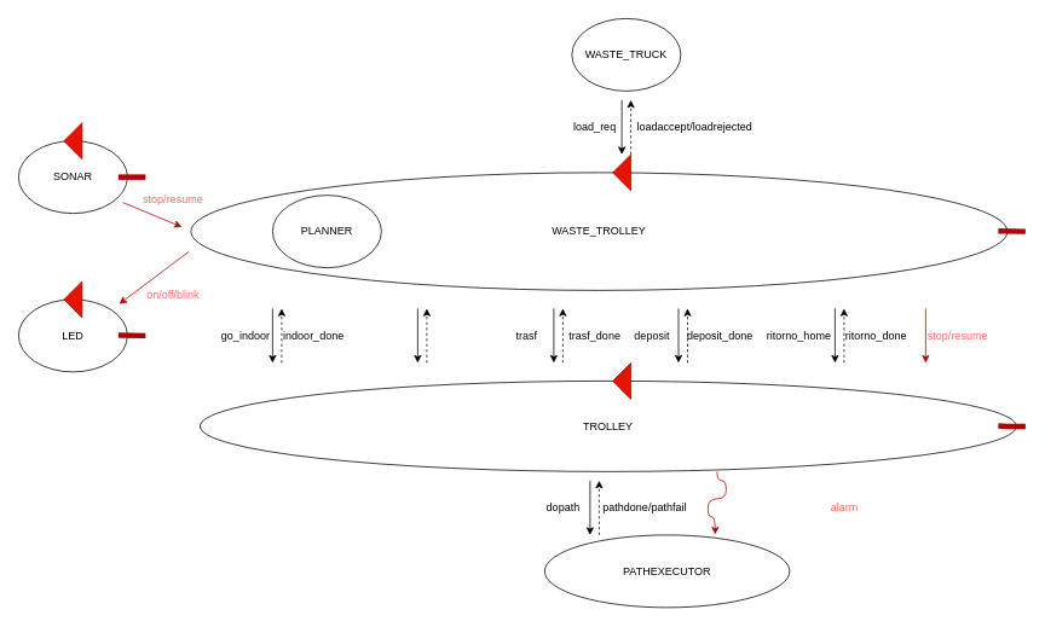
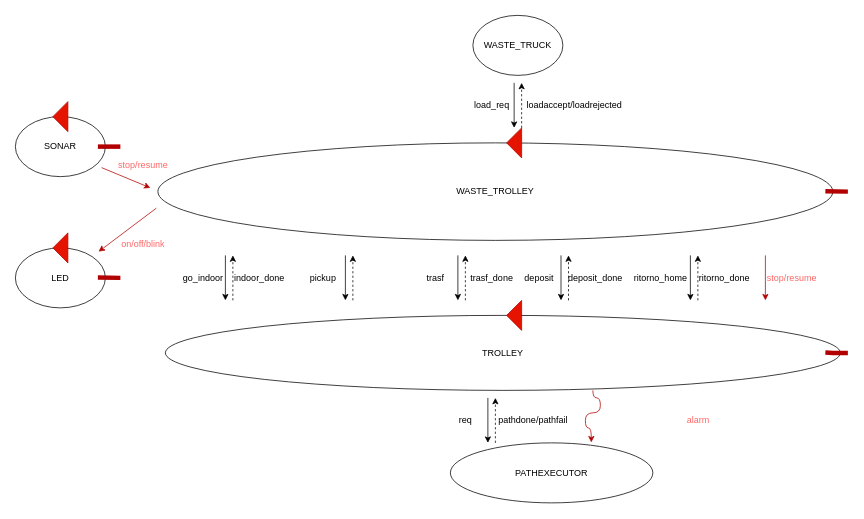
- <mxCell id="6" value="PLANNER" style="ellipse;whiteSpace=wrap;html=1;" parent="1" vertex="1"><mxGeometry x="300" y="215" width="120" height="80" as="geometry" /></mxCell>
+ <mxCell id="14" value="pickup" style="text;html=1;align=center;verticalAlign=middle;resizable=0;points=[];autosize=1;strokeColor=none;fillColor=none;" parent="1" vertex="1"><mxGeometry x="400" y="355" width="60" height="30" as="geometry" /></mxCell>
- <mxCell id="36" value="dopath" style="text;html=1;align=center;verticalAlign=middle;resizable=0;points=[];autosize=1;strokeColor=none;fillColor=none;" parent="1" vertex="1"><mxGeometry x="590" y="545" width="60" height="30" as="geometry" /></mxCell>
+ <mxCell id="36" value="req" style="text;html=1;align=center;verticalAlign=middle;resizable=0;points=[];autosize=1;strokeColor=none;fillColor=none;" parent="1" vertex="1"><mxGeometry x="590" y="545" width="60" height="30" as="geometry" /></mxCell>
